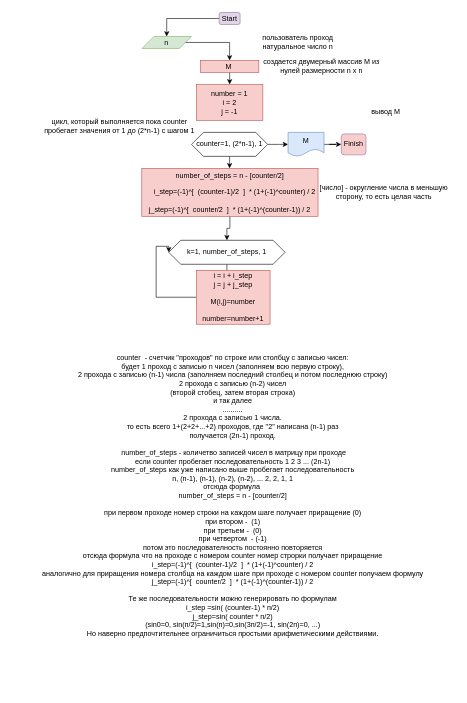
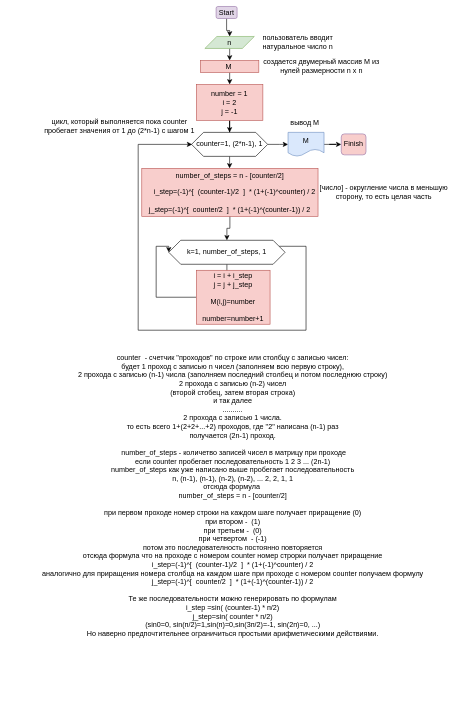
- <mxCell id="3" value="Start" style="rounded=1;whiteSpace=wrap;html=1;fillColor=#e1d5e7;strokeColor=#9673a6;" parent="1" vertex="1"><mxGeometry x="365" y="20" width="35" height="20" as="geometry" /></mxCell>
+ <mxCell id="3" value="Start" style="rounded=1;whiteSpace=wrap;html=1;fillColor=#e1d5e7;strokeColor=#9673a6;" parent="1" vertex="1"><mxGeometry x="360" y="10" width="35" height="20" as="geometry" /></mxCell>
- <mxCell id="7" value="n" style="shape=parallelogram;perimeter=parallelogramPerimeter;whiteSpace=wrap;html=1;fixedSize=1;fillColor=#d5e8d4;strokeColor=#82b366;" parent="1" vertex="1"><mxGeometry x="236.25" y="60" width="82.5" height="20" as="geometry" /></mxCell>
+ <mxCell id="7" value="n" style="shape=parallelogram;perimeter=parallelogramPerimeter;whiteSpace=wrap;html=1;fixedSize=1;fillColor=#d5e8d4;strokeColor=#82b366;" parent="1" vertex="1"><mxGeometry x="341.25" y="60" width="82.5" height="20" as="geometry" /></mxCell>
- <mxCell id="8" value="пользователь проход натуральное число n" style="text;html=1;strokeColor=none;fillColor=none;align=center;verticalAlign=middle;whiteSpace=wrap;rounded=0;" parent="1" vertex="1"><mxGeometry x="423.75" y="55" width="145" height="30" as="geometry" /></mxCell>
+ <mxCell id="8" value="пользователь вводит натуральное число n" style="text;html=1;strokeColor=none;fillColor=none;align=center;verticalAlign=middle;whiteSpace=wrap;rounded=0;" parent="1" vertex="1"><mxGeometry x="423.75" y="55" width="145" height="30" as="geometry" /></mxCell>
- <mxCell id="19" value="вывод М&amp;nbsp;" style="text;html=1;strokeColor=none;fillColor=none;align=center;verticalAlign=middle;whiteSpace=wrap;rounded=0;" parent="1" vertex="1"><mxGeometry x="615" y="170" width="60" height="30" as="geometry" /></mxCell>
+ <mxCell id="19" value="вывод М&amp;nbsp;" style="text;html=1;strokeColor=none;fillColor=none;align=center;verticalAlign=middle;whiteSpace=wrap;rounded=0;" parent="1" vertex="1"><mxGeometry x="480" y="190" width="60" height="30" as="geometry" /></mxCell>
+ <mxCell id="10" style="edgeStyle=orthogonalEdgeStyle;rounded=0;orthogonalLoop=1;jettySize=auto;html=1;entryX=0.5;entryY=0;entryDx=0;entryDy=0;" parent="1" source="11" target="14" edge="1"><mxGeometry relative="1" as="geometry" /></mxCell>
+ <mxCell id="24" style="edgeStyle=orthogonalEdgeStyle;rounded=0;orthogonalLoop=1;jettySize=auto;html=1;entryX=0.008;entryY=0.5;entryDx=0;entryDy=0;entryPerimeter=0;" parent="1" source="25" target="14" edge="1"><mxGeometry relative="1" as="geometry"><mxPoint x="240" y="240" as="targetPoint" /><Array as="points"><mxPoint x="510" y="410" /><mxPoint x="510" y="550" /><mxPoint x="230" y="550" /><mxPoint x="230" y="240" /></Array></mxGeometry></mxCell>
